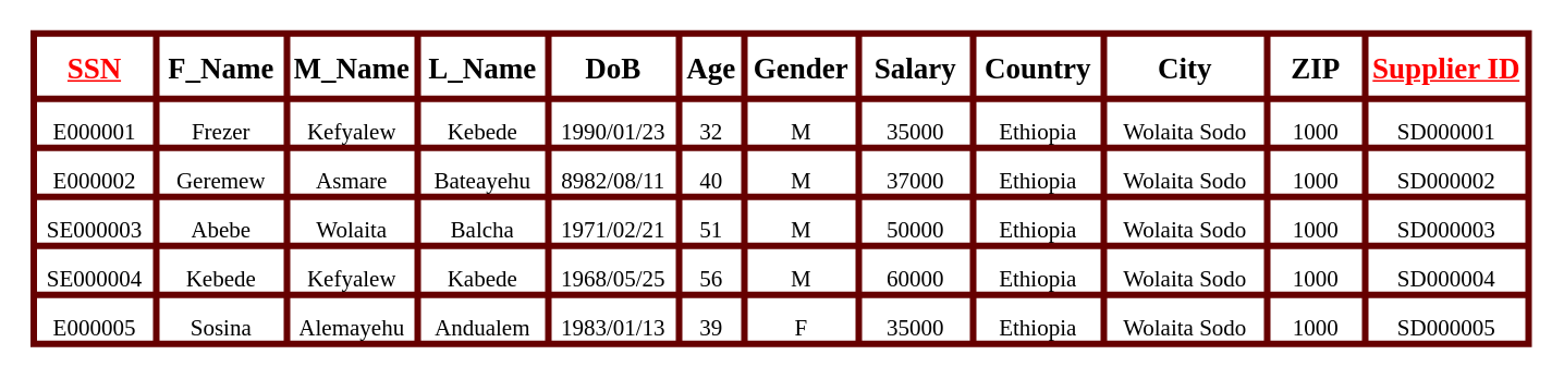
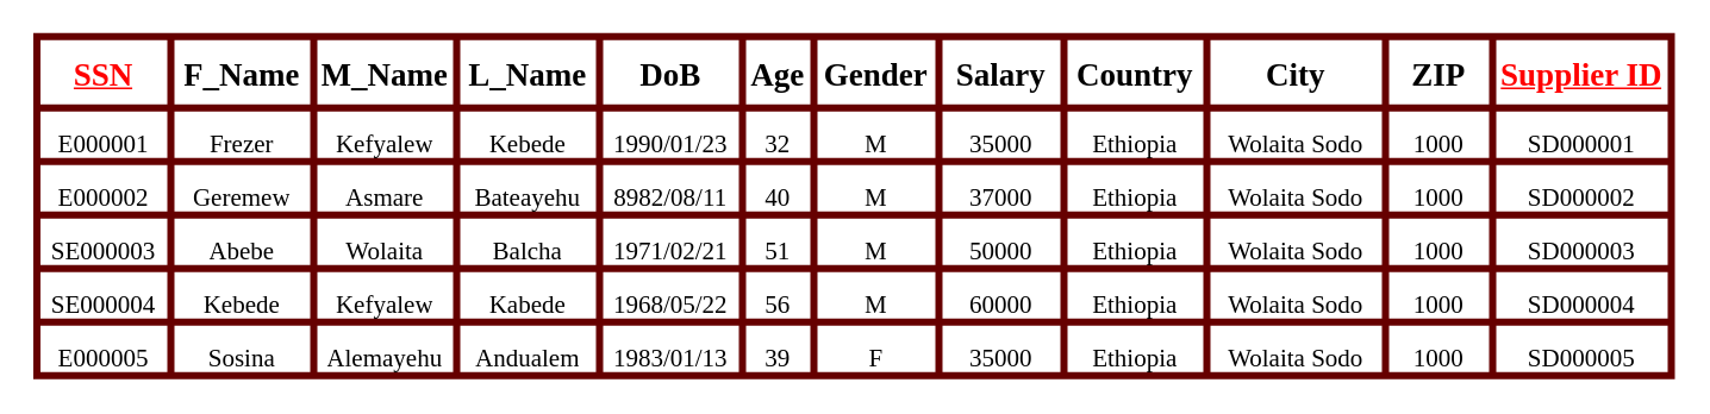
- <mxCell id="60" value="&lt;span style=&quot;font-family: &amp;quot;Times New Roman&amp;quot;; font-size: 14px;&quot;&gt;1968/05/25&lt;/span&gt;" style="shape=partialRectangle;html=1;whiteSpace=wrap;connectable=0;overflow=hidden;fillColor=none;top=0;left=0;bottom=0;right=0;pointerEvents=1;fontSize=24;fontColor=#000000;strokeWidth=2;" parent="55" vertex="1"><mxGeometry x="315" width="80" height="30" as="geometry"><mxRectangle width="80" height="30" as="alternateBounds" /></mxGeometry></mxCell>
+ <mxCell id="60" value="&lt;span style=&quot;font-family: &amp;quot;Times New Roman&amp;quot;; font-size: 14px;&quot;&gt;1968/05/22&lt;/span&gt;" style="shape=partialRectangle;html=1;whiteSpace=wrap;connectable=0;overflow=hidden;fillColor=none;top=0;left=0;bottom=0;right=0;pointerEvents=1;fontSize=24;fontColor=#000000;strokeWidth=2;" parent="55" vertex="1"><mxGeometry x="315" width="80" height="30" as="geometry"><mxRectangle width="80" height="30" as="alternateBounds" /></mxGeometry></mxCell>
